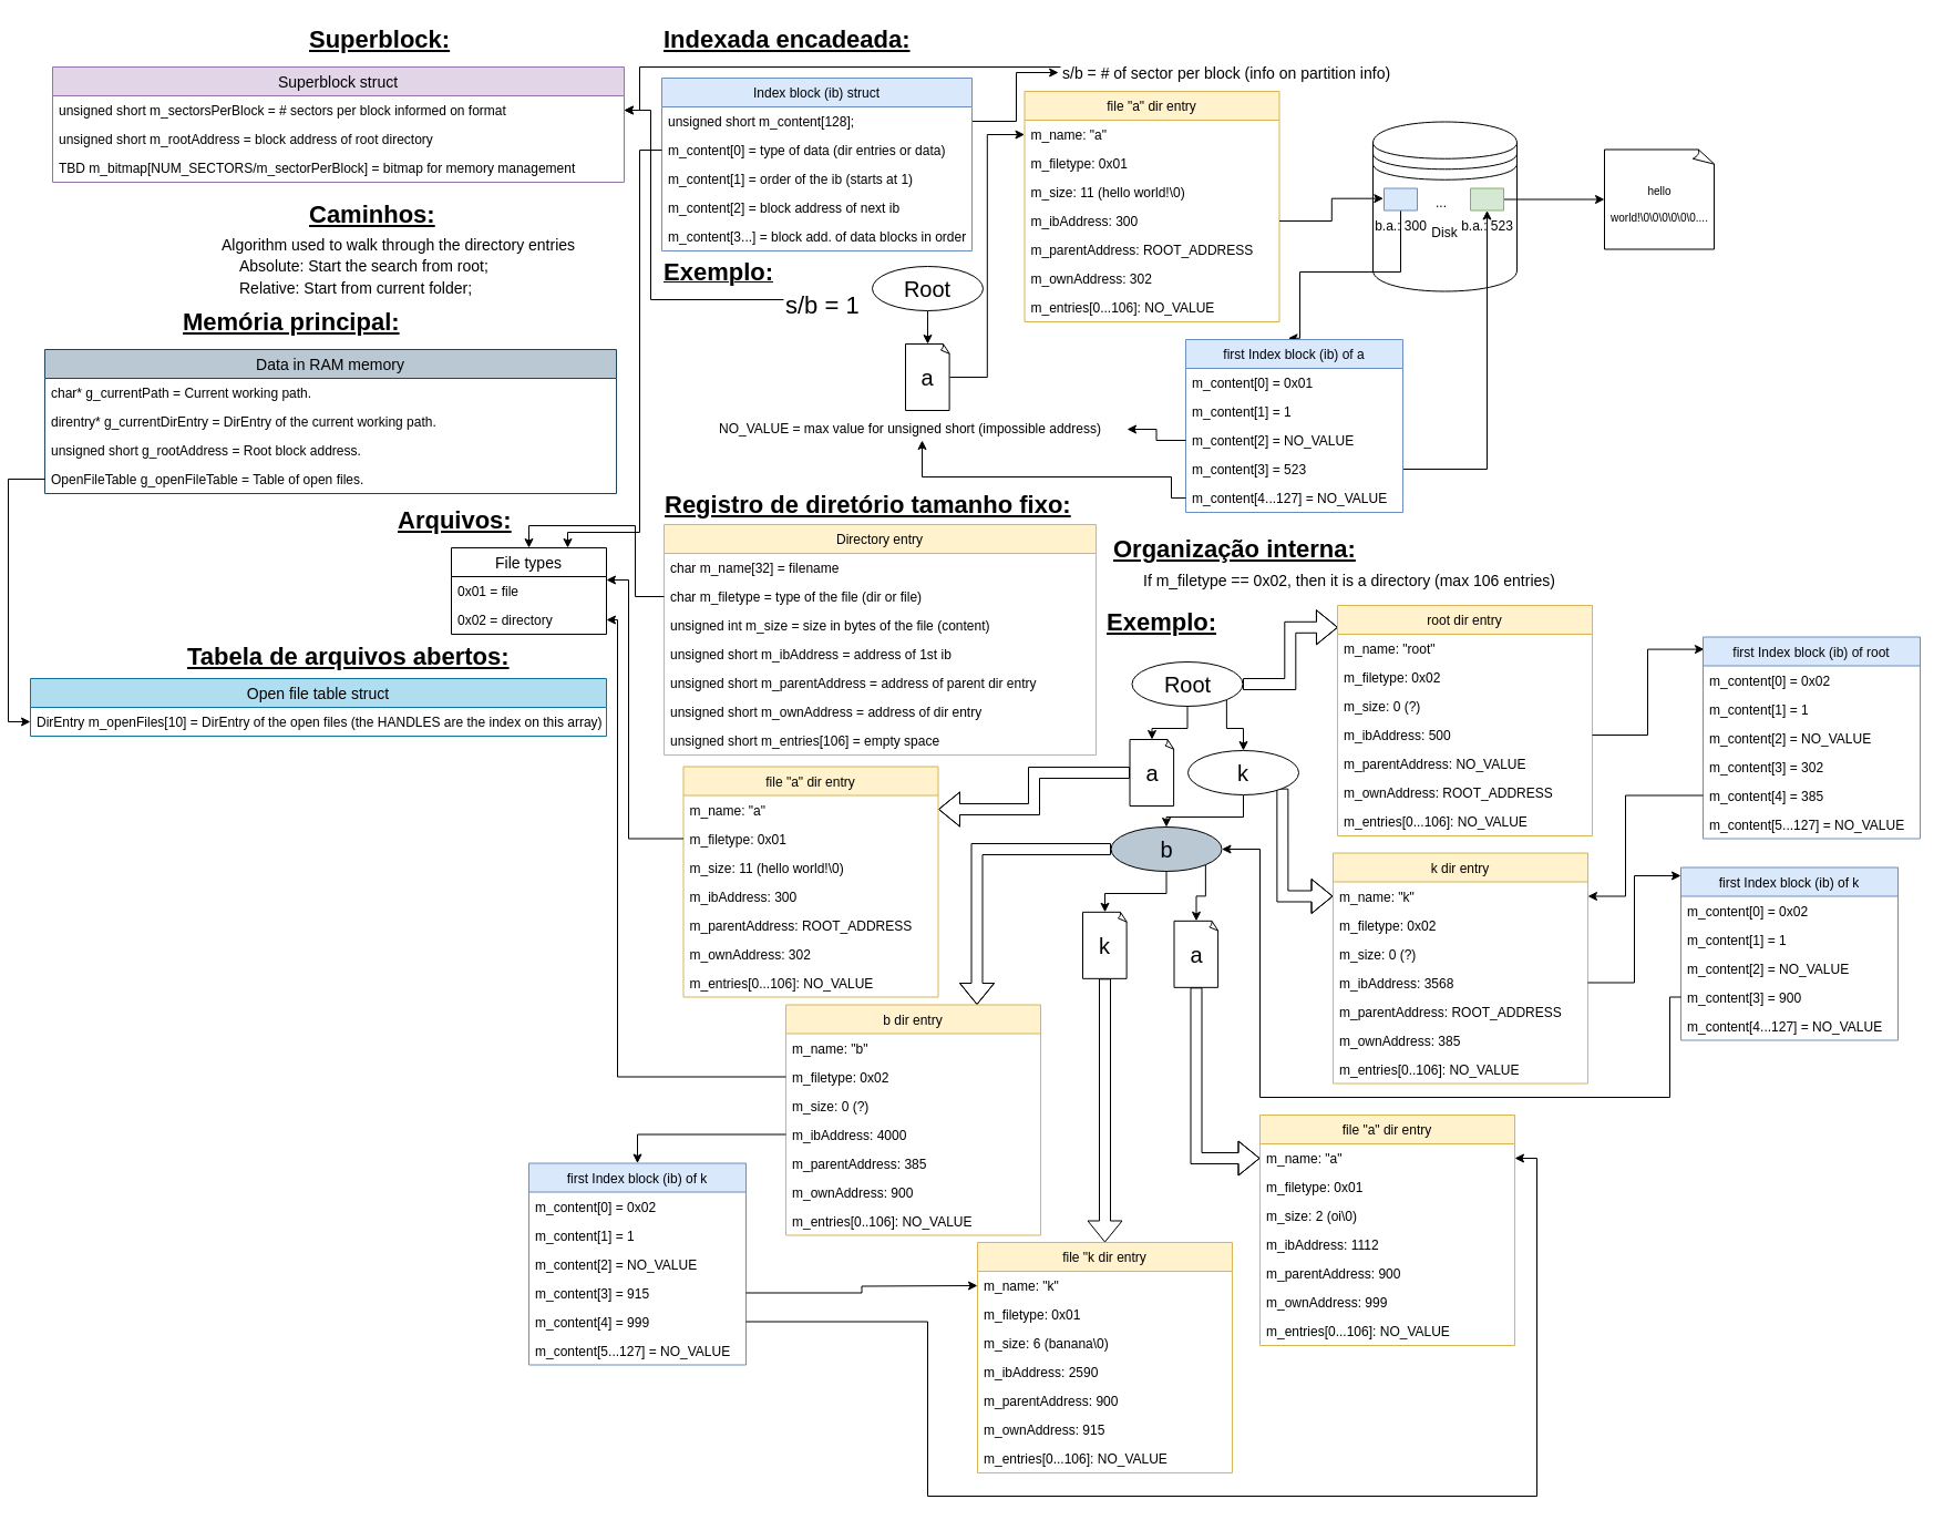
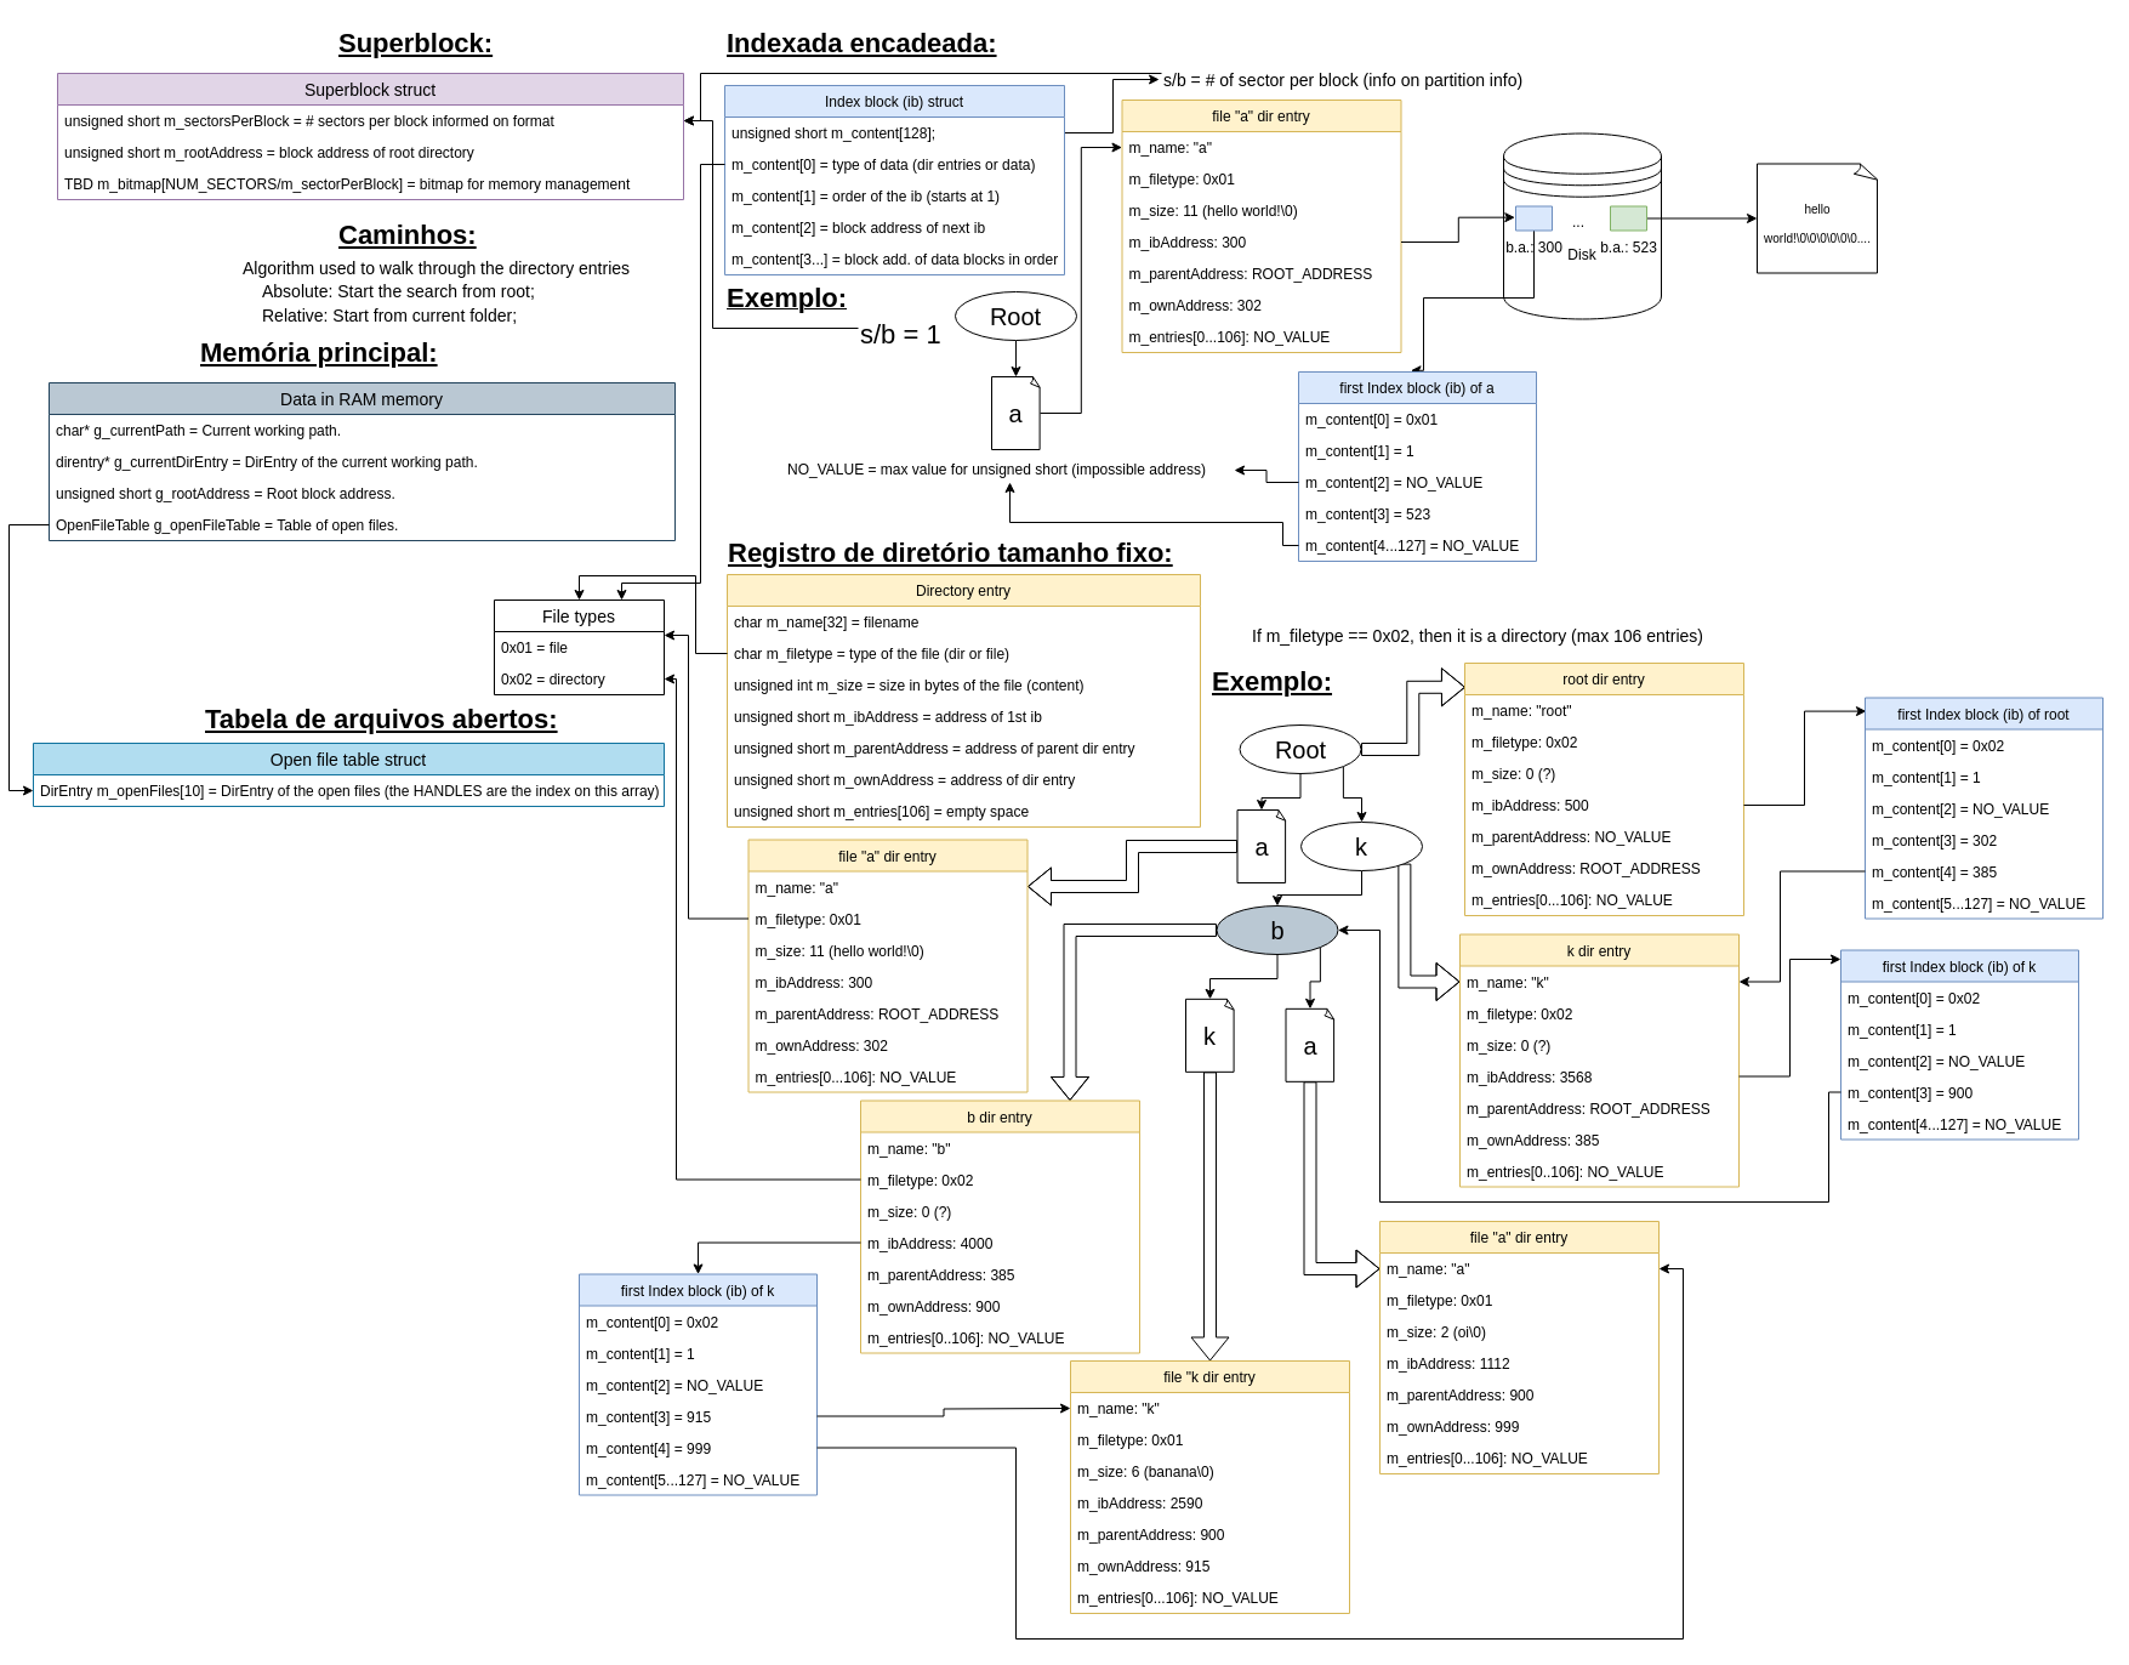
- <mxCell id="20" style="edgeStyle=orthogonalEdgeStyle;rounded=0;orthogonalLoop=1;jettySize=auto;html=1;exitX=1;exitY=0.75;exitDx=0;exitDy=0;fontSize=14;" parent="1" source="21" target="31" edge="1"><mxGeometry relative="1" as="geometry" /></mxCell>
- <mxCell id="113" value="&lt;div style=&quot;font-size: 22px&quot;&gt;&lt;u&gt;&lt;b&gt;&lt;font style=&quot;font-size: 22px&quot;&gt;Arquivos:&lt;/font&gt;&lt;/b&gt;&lt;/u&gt;&lt;/div&gt;" style="text;html=1;resizable=0;points=[];autosize=1;align=left;verticalAlign=top;spacingTop=-4;" parent="1" vertex="1"><mxGeometry x="350" y="454" width="120" height="20" as="geometry" /></mxCell>
- <mxCell id="45" value="&lt;div style=&quot;font-size: 22px&quot;&gt;&lt;u&gt;&lt;b&gt;&lt;font style=&quot;font-size: 22px&quot;&gt;Organização interna:&lt;/font&gt;&lt;/b&gt;&lt;/u&gt;&lt;/div&gt;" style="text;html=1;resizable=0;points=[];autosize=1;align=left;verticalAlign=top;spacingTop=-4;" parent="1" vertex="1"><mxGeometry x="995.5" y="480" width="230" height="20" as="geometry" /></mxCell>
